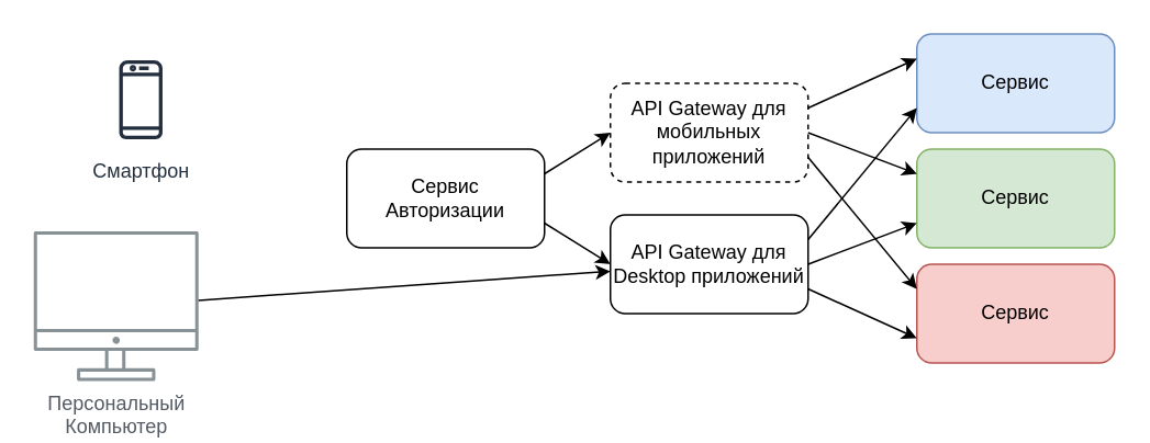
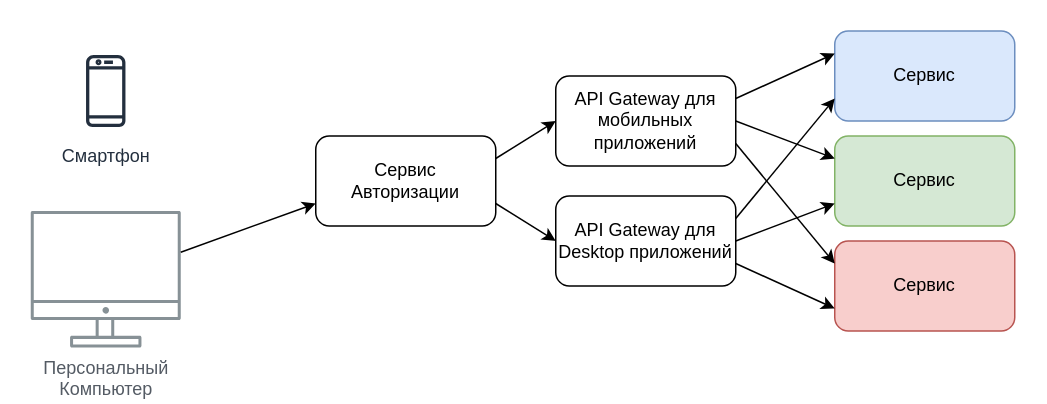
- <mxCell id="7" value="Смартфон" style="outlineConnect=0;fontColor=#232F3E;gradientColor=none;strokeColor=#232F3E;fillColor=#ffffff;dashed=0;verticalLabelPosition=bottom;verticalAlign=top;align=center;html=1;fontSize=12;fontStyle=0;aspect=fixed;shape=mxgraph.aws4.resourceIcon;resIcon=mxgraph.aws4.mobile_client;" vertex="1" parent="1"><mxGeometry x="40" y="30" width="90" height="60" as="geometry" /></mxCell>
+ <mxCell id="7" value="Смартфон" style="outlineConnect=0;fontColor=#232F3E;gradientColor=none;strokeColor=#232F3E;fillColor=#ffffff;dashed=0;verticalLabelPosition=bottom;verticalAlign=top;align=center;html=1;fontSize=12;fontStyle=0;aspect=fixed;shape=mxgraph.aws4.resourceIcon;resIcon=mxgraph.aws4.mobile_client;" vertex="1" parent="1"><mxGeometry x="40" y="30" width="60" height="60" as="geometry" /></mxCell>
- <mxCell id="5" value="API Gateway для мобильных приложений" style="rounded=1;whiteSpace=wrap;html=1;dashed=1;" vertex="1" parent="1"><mxGeometry x="370" y="50" width="120" height="60" as="geometry" /></mxCell>
+ <mxCell id="5" value="API Gateway для мобильных приложений" style="rounded=1;whiteSpace=wrap;html=1;" vertex="1" parent="1"><mxGeometry x="370" y="50" width="120" height="60" as="geometry" /></mxCell>
- <mxCell id="9" value="" style="endArrow=classic;html=1;" edge="1" parent="1" source="8" target="6"><mxGeometry width="50" height="50" relative="1" as="geometry"><mxPoint x="270" y="190" as="sourcePoint" /><mxPoint x="180" y="170" as="targetPoint" /></mxGeometry></mxCell>
+ <mxCell id="9" value="" style="endArrow=classic;html=1;entryX=0;entryY=0.75;entryDx=0;entryDy=0;" edge="1" parent="1" source="8" target="16"><mxGeometry width="50" height="50" relative="1" as="geometry"><mxPoint x="270" y="190" as="sourcePoint" /><mxPoint x="180" y="170" as="targetPoint" /></mxGeometry></mxCell>
